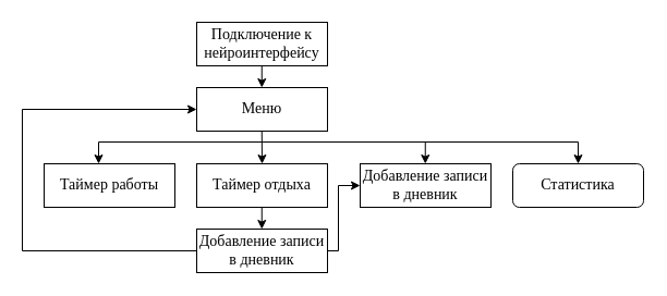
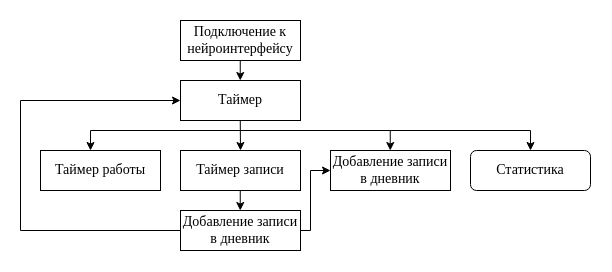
- <mxCell id="3" value="&lt;font style=&quot;font-size: 14px;&quot;&gt;Меню&lt;/font&gt;" style="rounded=0;whiteSpace=wrap;html=1;fontFamily=Times New Roman;fontSize=14;" parent="1" vertex="1"><mxGeometry x="180" y="80" width="120" height="40" as="geometry" /></mxCell>
+ <mxCell id="3" value="&lt;font style=&quot;font-size: 14px;&quot;&gt;Таймер&lt;/font&gt;" style="rounded=0;whiteSpace=wrap;html=1;fontFamily=Times New Roman;fontSize=14;" parent="1" vertex="1"><mxGeometry x="180" y="80" width="120" height="40" as="geometry" /></mxCell>
- <mxCell id="5" value="&lt;font style=&quot;font-size: 14px;&quot;&gt;Таймер отдыха&lt;/font&gt;" style="rounded=0;whiteSpace=wrap;html=1;fontFamily=Times New Roman;fontSize=14;" parent="1" vertex="1"><mxGeometry x="180" y="150" width="120" height="40" as="geometry" /></mxCell>
+ <mxCell id="5" value="&lt;font style=&quot;font-size: 14px;&quot;&gt;Таймер записи&lt;/font&gt;" style="rounded=0;whiteSpace=wrap;html=1;fontFamily=Times New Roman;fontSize=14;" parent="1" vertex="1"><mxGeometry x="180" y="150" width="120" height="40" as="geometry" /></mxCell>
